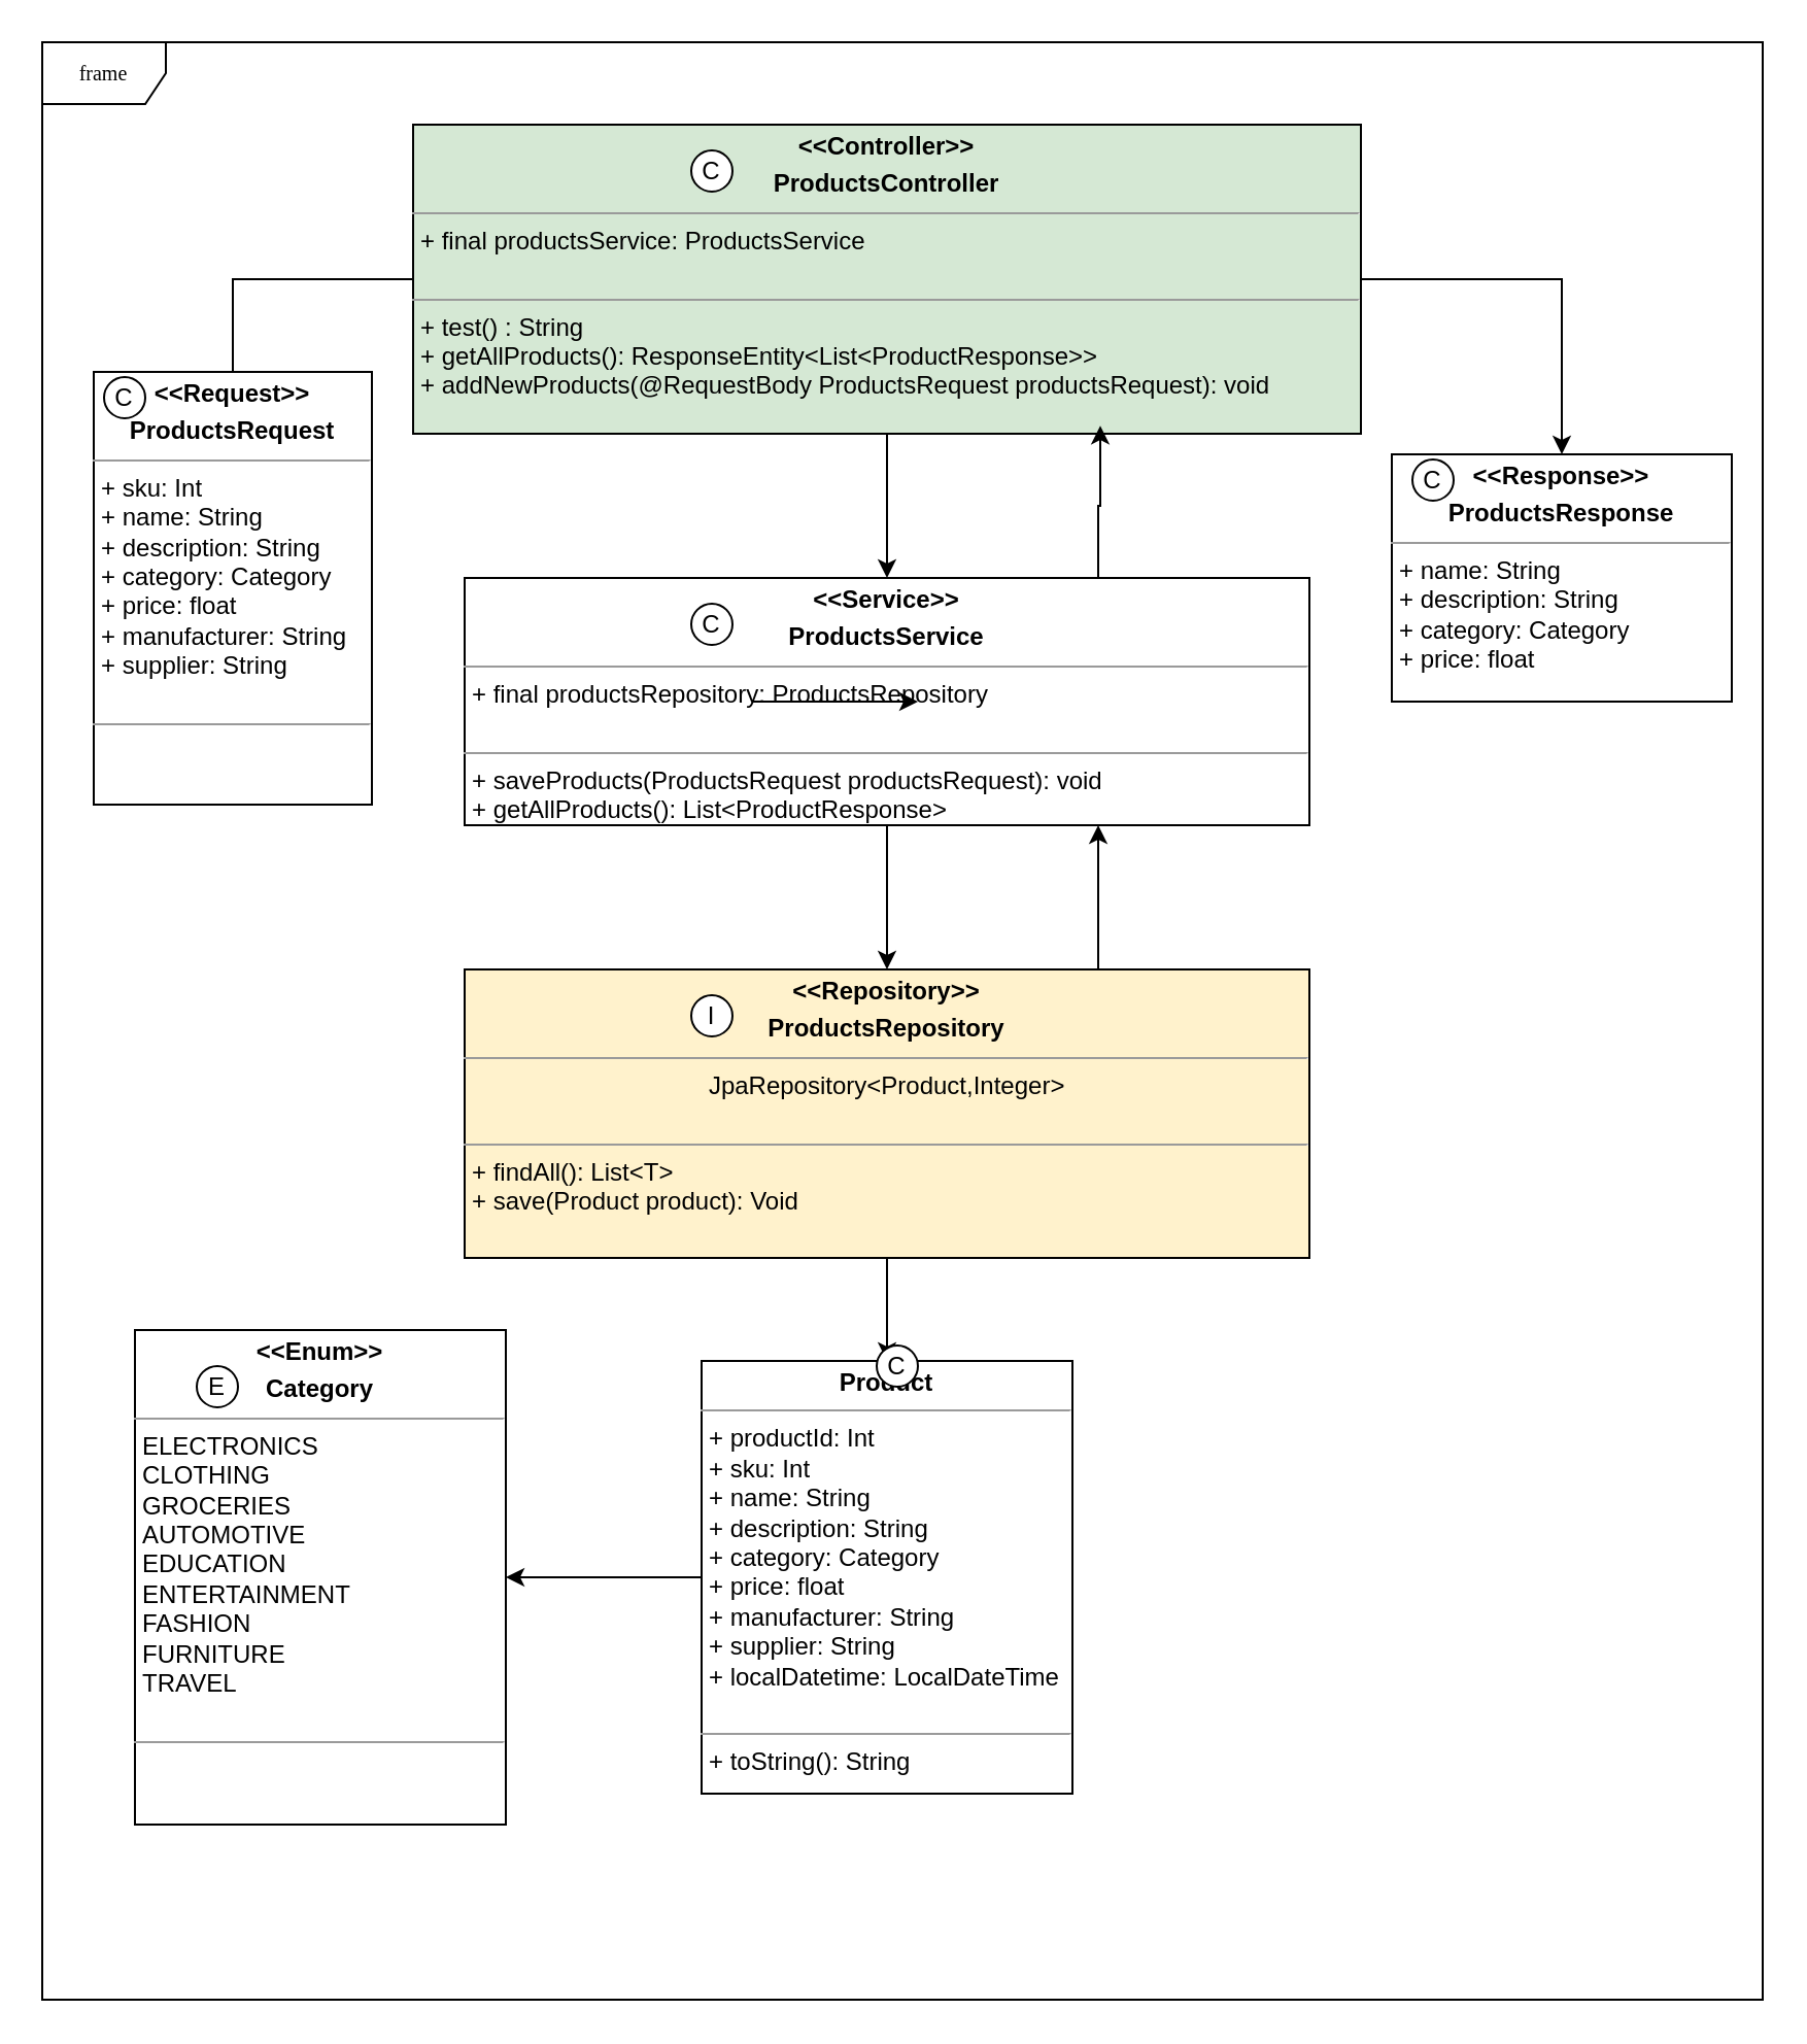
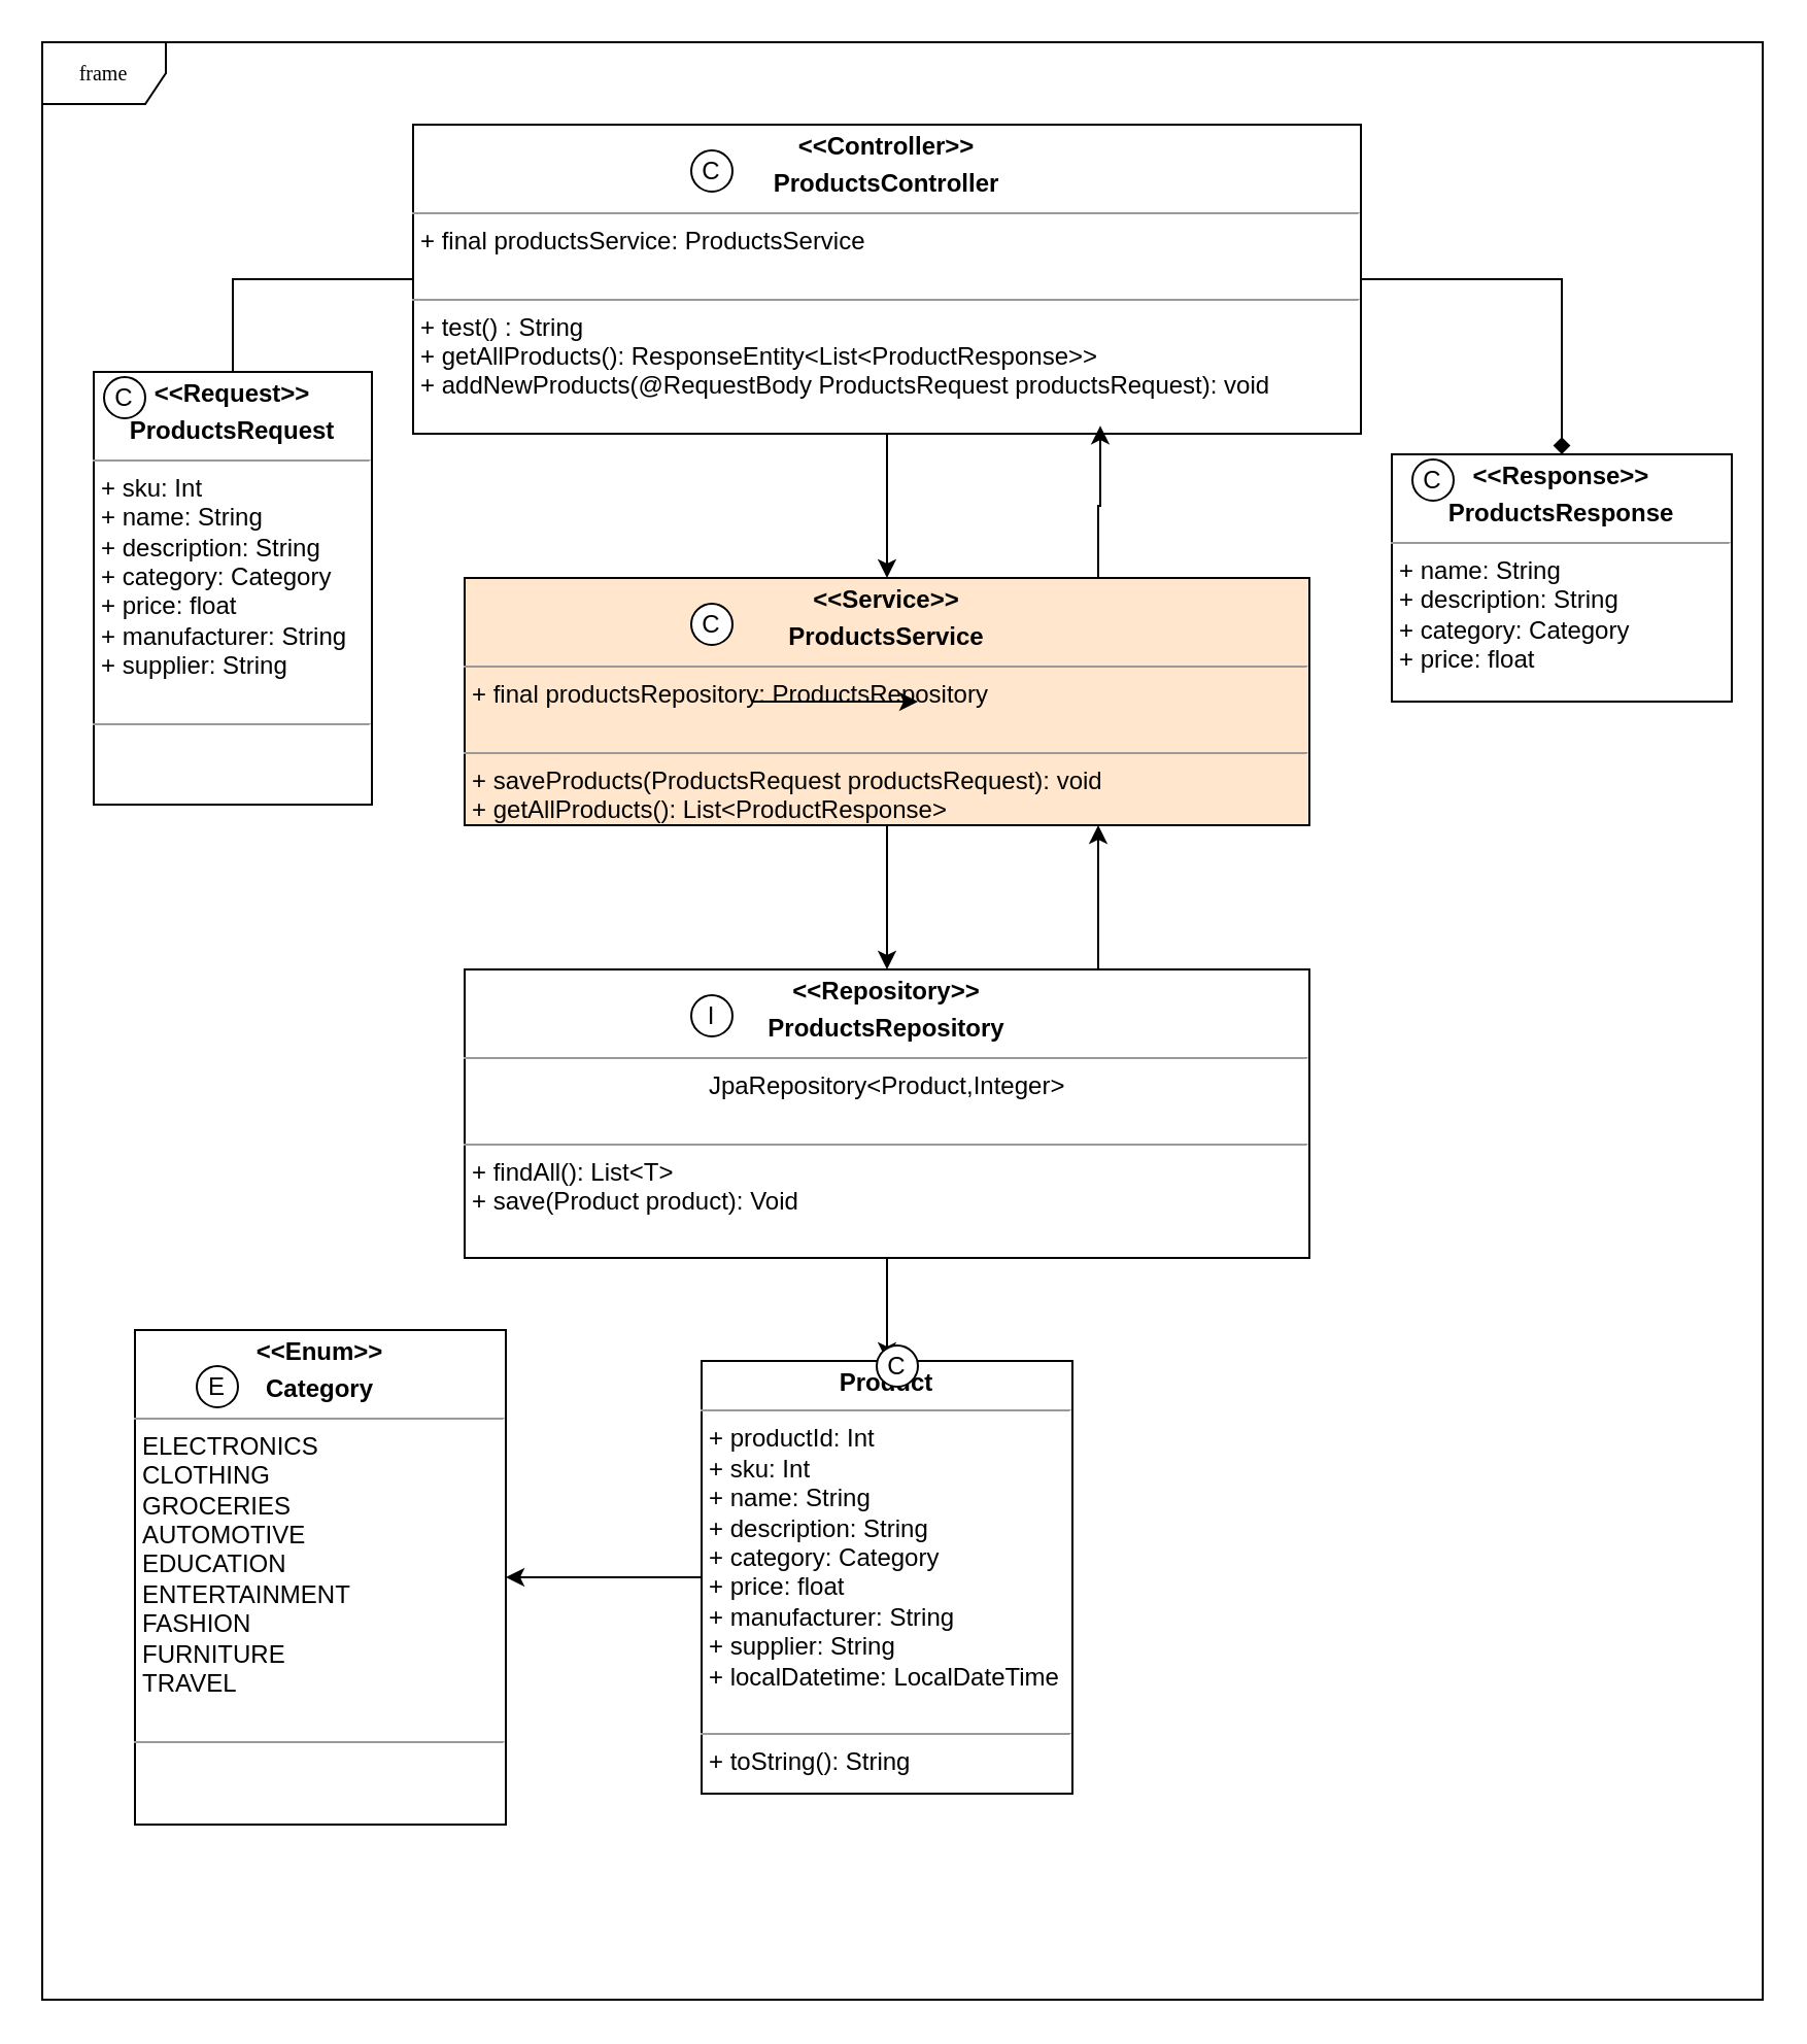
- <mxCell id="12" value="&lt;p style=&quot;margin:0px;margin-top:4px;text-align:center;&quot;&gt;&lt;b&gt;&amp;lt;&amp;lt;Controller&amp;gt;&amp;gt;&lt;/b&gt;&lt;br&gt;&lt;/p&gt;&lt;p style=&quot;margin:0px;margin-top:4px;text-align:center;&quot;&gt;&lt;b&gt;ProductsController&lt;/b&gt;&lt;/p&gt;&lt;hr size=&quot;1&quot;&gt;&lt;p style=&quot;margin:0px;margin-left:4px;&quot;&gt;+ final&amp;nbsp;productsService&lt;span style=&quot;background-color: initial;&quot;&gt;:&amp;nbsp;&lt;/span&gt;ProductsService&lt;/p&gt;&lt;br&gt;&lt;hr size=&quot;1&quot;&gt;&lt;p style=&quot;margin:0px;margin-left:4px;&quot;&gt;+&amp;nbsp;test() :&amp;nbsp;&lt;span style=&quot;background-color: initial;&quot;&gt;String&lt;/span&gt;&lt;span style=&quot;background-color: initial;&quot;&gt;&amp;nbsp;&lt;/span&gt;&lt;/p&gt;&lt;p style=&quot;margin:0px;margin-left:4px;&quot;&gt;+&amp;nbsp;getAllProducts(): ResponseEntity&amp;lt;List&amp;lt;ProductResponse&amp;gt;&amp;gt;&lt;/p&gt;&lt;p style=&quot;margin:0px;margin-left:4px;&quot;&gt;+&amp;nbsp;addNewProducts(@RequestBody ProductsRequest productsRequest): void&lt;br&gt;&lt;/p&gt;&lt;p style=&quot;margin:0px;margin-left:4px;&quot;&gt;&lt;span style=&quot;background-color: initial;&quot;&gt;&lt;br&gt;&lt;/span&gt;&lt;/p&gt;&lt;p style=&quot;margin:0px;margin-left:4px;&quot;&gt;&lt;span style=&quot;background-color: initial;&quot;&gt;&lt;br&gt;&lt;/span&gt;&lt;/p&gt;" style="verticalAlign=top;align=left;overflow=fill;fontSize=12;fontFamily=Helvetica;html=1;rounded=0;shadow=0;comic=0;labelBackgroundColor=none;strokeWidth=1;fillColor=#d5e8d4;" vertex="1" parent="1"><mxGeometry x="200" y="60" width="460" height="150" as="geometry" /></mxCell>
+ <mxCell id="12" value="&lt;p style=&quot;margin:0px;margin-top:4px;text-align:center;&quot;&gt;&lt;b&gt;&amp;lt;&amp;lt;Controller&amp;gt;&amp;gt;&lt;/b&gt;&lt;br&gt;&lt;/p&gt;&lt;p style=&quot;margin:0px;margin-top:4px;text-align:center;&quot;&gt;&lt;b&gt;ProductsController&lt;/b&gt;&lt;/p&gt;&lt;hr size=&quot;1&quot;&gt;&lt;p style=&quot;margin:0px;margin-left:4px;&quot;&gt;+ final&amp;nbsp;productsService&lt;span style=&quot;background-color: initial;&quot;&gt;:&amp;nbsp;&lt;/span&gt;ProductsService&lt;/p&gt;&lt;br&gt;&lt;hr size=&quot;1&quot;&gt;&lt;p style=&quot;margin:0px;margin-left:4px;&quot;&gt;+&amp;nbsp;test() :&amp;nbsp;&lt;span style=&quot;background-color: initial;&quot;&gt;String&lt;/span&gt;&lt;span style=&quot;background-color: initial;&quot;&gt;&amp;nbsp;&lt;/span&gt;&lt;/p&gt;&lt;p style=&quot;margin:0px;margin-left:4px;&quot;&gt;+&amp;nbsp;getAllProducts(): ResponseEntity&amp;lt;List&amp;lt;ProductResponse&amp;gt;&amp;gt;&lt;/p&gt;&lt;p style=&quot;margin:0px;margin-left:4px;&quot;&gt;+&amp;nbsp;addNewProducts(@RequestBody ProductsRequest productsRequest): void&lt;br&gt;&lt;/p&gt;&lt;p style=&quot;margin:0px;margin-left:4px;&quot;&gt;&lt;span style=&quot;background-color: initial;&quot;&gt;&lt;br&gt;&lt;/span&gt;&lt;/p&gt;&lt;p style=&quot;margin:0px;margin-left:4px;&quot;&gt;&lt;span style=&quot;background-color: initial;&quot;&gt;&lt;br&gt;&lt;/span&gt;&lt;/p&gt;" style="verticalAlign=top;align=left;overflow=fill;fontSize=12;fontFamily=Helvetica;html=1;rounded=0;shadow=0;comic=0;labelBackgroundColor=none;strokeWidth=1" vertex="1" parent="1"><mxGeometry x="200" y="60" width="460" height="150" as="geometry" /></mxCell>
- <mxCell id="11" style="edgeStyle=orthogonalEdgeStyle;rounded=0;orthogonalLoop=1;jettySize=auto;html=1;exitX=1;exitY=0.5;exitDx=0;exitDy=0;entryX=0.5;entryY=0;entryDx=0;entryDy=0;" edge="1" parent="1" source="12" target="15"><mxGeometry relative="1" as="geometry" /></mxCell>
+ <mxCell id="11" style="edgeStyle=orthogonalEdgeStyle;rounded=0;orthogonalLoop=1;jettySize=auto;html=1;exitX=1;exitY=0.5;exitDx=0;exitDy=0;entryX=0.5;entryY=0;entryDx=0;entryDy=0;endArrow=diamond;" edge="1" parent="1" source="12" target="15"><mxGeometry relative="1" as="geometry" /></mxCell>
- <mxCell id="6" value="&lt;p style=&quot;margin:0px;margin-top:4px;text-align:center;&quot;&gt;&lt;b&gt;&amp;lt;&amp;lt;Service&amp;gt;&amp;gt;&lt;/b&gt;&lt;br&gt;&lt;/p&gt;&lt;p style=&quot;margin:0px;margin-top:4px;text-align:center;&quot;&gt;&lt;b&gt;ProductsService&lt;/b&gt;&lt;/p&gt;&lt;hr size=&quot;1&quot;&gt;&lt;p style=&quot;margin:0px;margin-left:4px;&quot;&gt;+ final&amp;nbsp;productsRepository&lt;span style=&quot;background-color: initial;&quot;&gt;:&amp;nbsp;&lt;/span&gt;ProductsRepository&lt;/p&gt;&lt;br&gt;&lt;hr size=&quot;1&quot;&gt;&lt;p style=&quot;margin:0px;margin-left:4px;&quot;&gt;+&amp;nbsp;saveProducts(ProductsRequest&amp;nbsp;productsRequest&lt;span style=&quot;background-color: initial;&quot;&gt;): void&lt;/span&gt;&lt;/p&gt;&lt;p style=&quot;margin:0px;margin-left:4px;&quot;&gt;+&amp;nbsp;getAllProducts(): List&amp;lt;ProductResponse&amp;gt;&lt;/p&gt;&lt;p style=&quot;margin:0px;margin-left:4px;&quot;&gt;+&amp;nbsp;mapToProductResponse(Product product): ProductResponse&lt;br&gt;&lt;/p&gt;&lt;p style=&quot;margin:0px;margin-left:4px;&quot;&gt;&lt;span style=&quot;background-color: initial;&quot;&gt;&lt;br&gt;&lt;/span&gt;&lt;/p&gt;&lt;p style=&quot;margin:0px;margin-left:4px;&quot;&gt;&lt;span style=&quot;background-color: initial;&quot;&gt;&lt;br&gt;&lt;/span&gt;&lt;/p&gt;" style="verticalAlign=top;align=left;overflow=fill;fontSize=12;fontFamily=Helvetica;html=1;rounded=0;shadow=0;comic=0;labelBackgroundColor=none;strokeWidth=1" vertex="1" parent="1"><mxGeometry x="225" y="280" width="410" height="120" as="geometry" /></mxCell>
+ <mxCell id="6" value="&lt;p style=&quot;margin:0px;margin-top:4px;text-align:center;&quot;&gt;&lt;b&gt;&amp;lt;&amp;lt;Service&amp;gt;&amp;gt;&lt;/b&gt;&lt;br&gt;&lt;/p&gt;&lt;p style=&quot;margin:0px;margin-top:4px;text-align:center;&quot;&gt;&lt;b&gt;ProductsService&lt;/b&gt;&lt;/p&gt;&lt;hr size=&quot;1&quot;&gt;&lt;p style=&quot;margin:0px;margin-left:4px;&quot;&gt;+ final&amp;nbsp;productsRepository&lt;span style=&quot;background-color: initial;&quot;&gt;:&amp;nbsp;&lt;/span&gt;ProductsRepository&lt;/p&gt;&lt;br&gt;&lt;hr size=&quot;1&quot;&gt;&lt;p style=&quot;margin:0px;margin-left:4px;&quot;&gt;+&amp;nbsp;saveProducts(ProductsRequest&amp;nbsp;productsRequest&lt;span style=&quot;background-color: initial;&quot;&gt;): void&lt;/span&gt;&lt;/p&gt;&lt;p style=&quot;margin:0px;margin-left:4px;&quot;&gt;+&amp;nbsp;getAllProducts(): List&amp;lt;ProductResponse&amp;gt;&lt;/p&gt;&lt;p style=&quot;margin:0px;margin-left:4px;&quot;&gt;+&amp;nbsp;mapToProductResponse(Product product): ProductResponse&lt;br&gt;&lt;/p&gt;&lt;p style=&quot;margin:0px;margin-left:4px;&quot;&gt;&lt;span style=&quot;background-color: initial;&quot;&gt;&lt;br&gt;&lt;/span&gt;&lt;/p&gt;&lt;p style=&quot;margin:0px;margin-left:4px;&quot;&gt;&lt;span style=&quot;background-color: initial;&quot;&gt;&lt;br&gt;&lt;/span&gt;&lt;/p&gt;" style="verticalAlign=top;align=left;overflow=fill;fontSize=12;fontFamily=Helvetica;html=1;rounded=0;shadow=0;comic=0;labelBackgroundColor=none;strokeWidth=1;fillColor=#ffe6cc;" vertex="1" parent="1"><mxGeometry x="225" y="280" width="410" height="120" as="geometry" /></mxCell>
- <mxCell id="9" value="&lt;p style=&quot;margin:0px;margin-top:4px;text-align:center;&quot;&gt;&lt;b&gt;&amp;lt;&amp;lt;Repository&amp;gt;&amp;gt;&lt;/b&gt;&lt;br&gt;&lt;/p&gt;&lt;p style=&quot;margin:0px;margin-top:4px;text-align:center;&quot;&gt;&lt;b&gt;ProductsRepository&lt;/b&gt;&lt;/p&gt;&lt;hr size=&quot;1&quot;&gt;&lt;p style=&quot;text-align: center; margin: 0px 0px 0px 4px;&quot;&gt;JpaRepository&amp;lt;Product,Integer&amp;gt;&amp;nbsp;&lt;br&gt;&lt;/p&gt;&lt;br&gt;&lt;hr size=&quot;1&quot;&gt;&lt;p style=&quot;margin:0px;margin-left:4px;&quot;&gt;+ findAll(): List&amp;lt;T&amp;gt;&lt;/p&gt;&lt;p style=&quot;margin:0px;margin-left:4px;&quot;&gt;+ save(Product product): Void&lt;br&gt;&lt;/p&gt;&lt;p style=&quot;margin:0px;margin-left:4px;&quot;&gt;&lt;br&gt;&lt;/p&gt;&lt;p style=&quot;margin:0px;margin-left:4px;&quot;&gt;&lt;br&gt;&lt;/p&gt;&lt;p style=&quot;margin:0px;margin-left:4px;&quot;&gt;&lt;span style=&quot;background-color: initial;&quot;&gt;&lt;br&gt;&lt;/span&gt;&lt;/p&gt;&lt;p style=&quot;margin:0px;margin-left:4px;&quot;&gt;&lt;span style=&quot;background-color: initial;&quot;&gt;&lt;br&gt;&lt;/span&gt;&lt;/p&gt;" style="verticalAlign=top;align=left;overflow=fill;fontSize=12;fontFamily=Helvetica;html=1;rounded=0;shadow=0;comic=0;labelBackgroundColor=none;strokeWidth=1;fillColor=#fff2cc;" vertex="1" parent="1"><mxGeometry x="225" y="470" width="410" height="140" as="geometry" /></mxCell>
+ <mxCell id="9" value="&lt;p style=&quot;margin:0px;margin-top:4px;text-align:center;&quot;&gt;&lt;b&gt;&amp;lt;&amp;lt;Repository&amp;gt;&amp;gt;&lt;/b&gt;&lt;br&gt;&lt;/p&gt;&lt;p style=&quot;margin:0px;margin-top:4px;text-align:center;&quot;&gt;&lt;b&gt;ProductsRepository&lt;/b&gt;&lt;/p&gt;&lt;hr size=&quot;1&quot;&gt;&lt;p style=&quot;text-align: center; margin: 0px 0px 0px 4px;&quot;&gt;JpaRepository&amp;lt;Product,Integer&amp;gt;&amp;nbsp;&lt;br&gt;&lt;/p&gt;&lt;br&gt;&lt;hr size=&quot;1&quot;&gt;&lt;p style=&quot;margin:0px;margin-left:4px;&quot;&gt;+ findAll(): List&amp;lt;T&amp;gt;&lt;/p&gt;&lt;p style=&quot;margin:0px;margin-left:4px;&quot;&gt;+ save(Product product): Void&lt;br&gt;&lt;/p&gt;&lt;p style=&quot;margin:0px;margin-left:4px;&quot;&gt;&lt;br&gt;&lt;/p&gt;&lt;p style=&quot;margin:0px;margin-left:4px;&quot;&gt;&lt;br&gt;&lt;/p&gt;&lt;p style=&quot;margin:0px;margin-left:4px;&quot;&gt;&lt;span style=&quot;background-color: initial;&quot;&gt;&lt;br&gt;&lt;/span&gt;&lt;/p&gt;&lt;p style=&quot;margin:0px;margin-left:4px;&quot;&gt;&lt;span style=&quot;background-color: initial;&quot;&gt;&lt;br&gt;&lt;/span&gt;&lt;/p&gt;" style="verticalAlign=top;align=left;overflow=fill;fontSize=12;fontFamily=Helvetica;html=1;rounded=0;shadow=0;comic=0;labelBackgroundColor=none;strokeWidth=1" vertex="1" parent="1"><mxGeometry x="225" y="470" width="410" height="140" as="geometry" /></mxCell>
